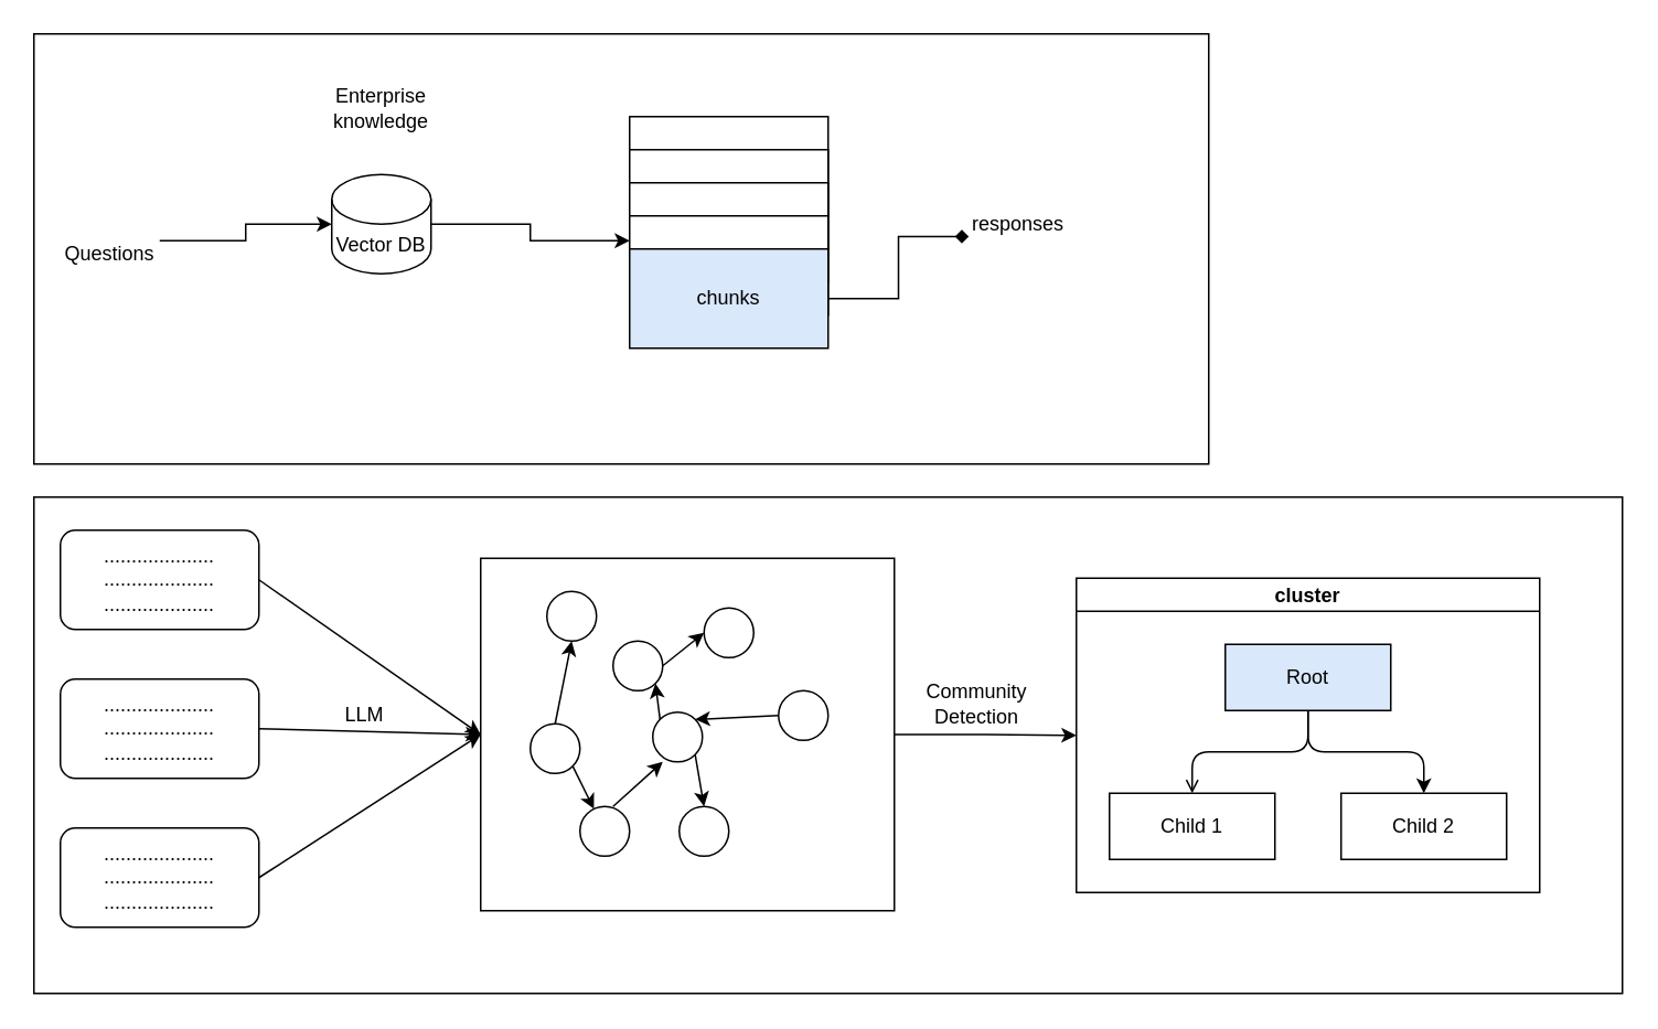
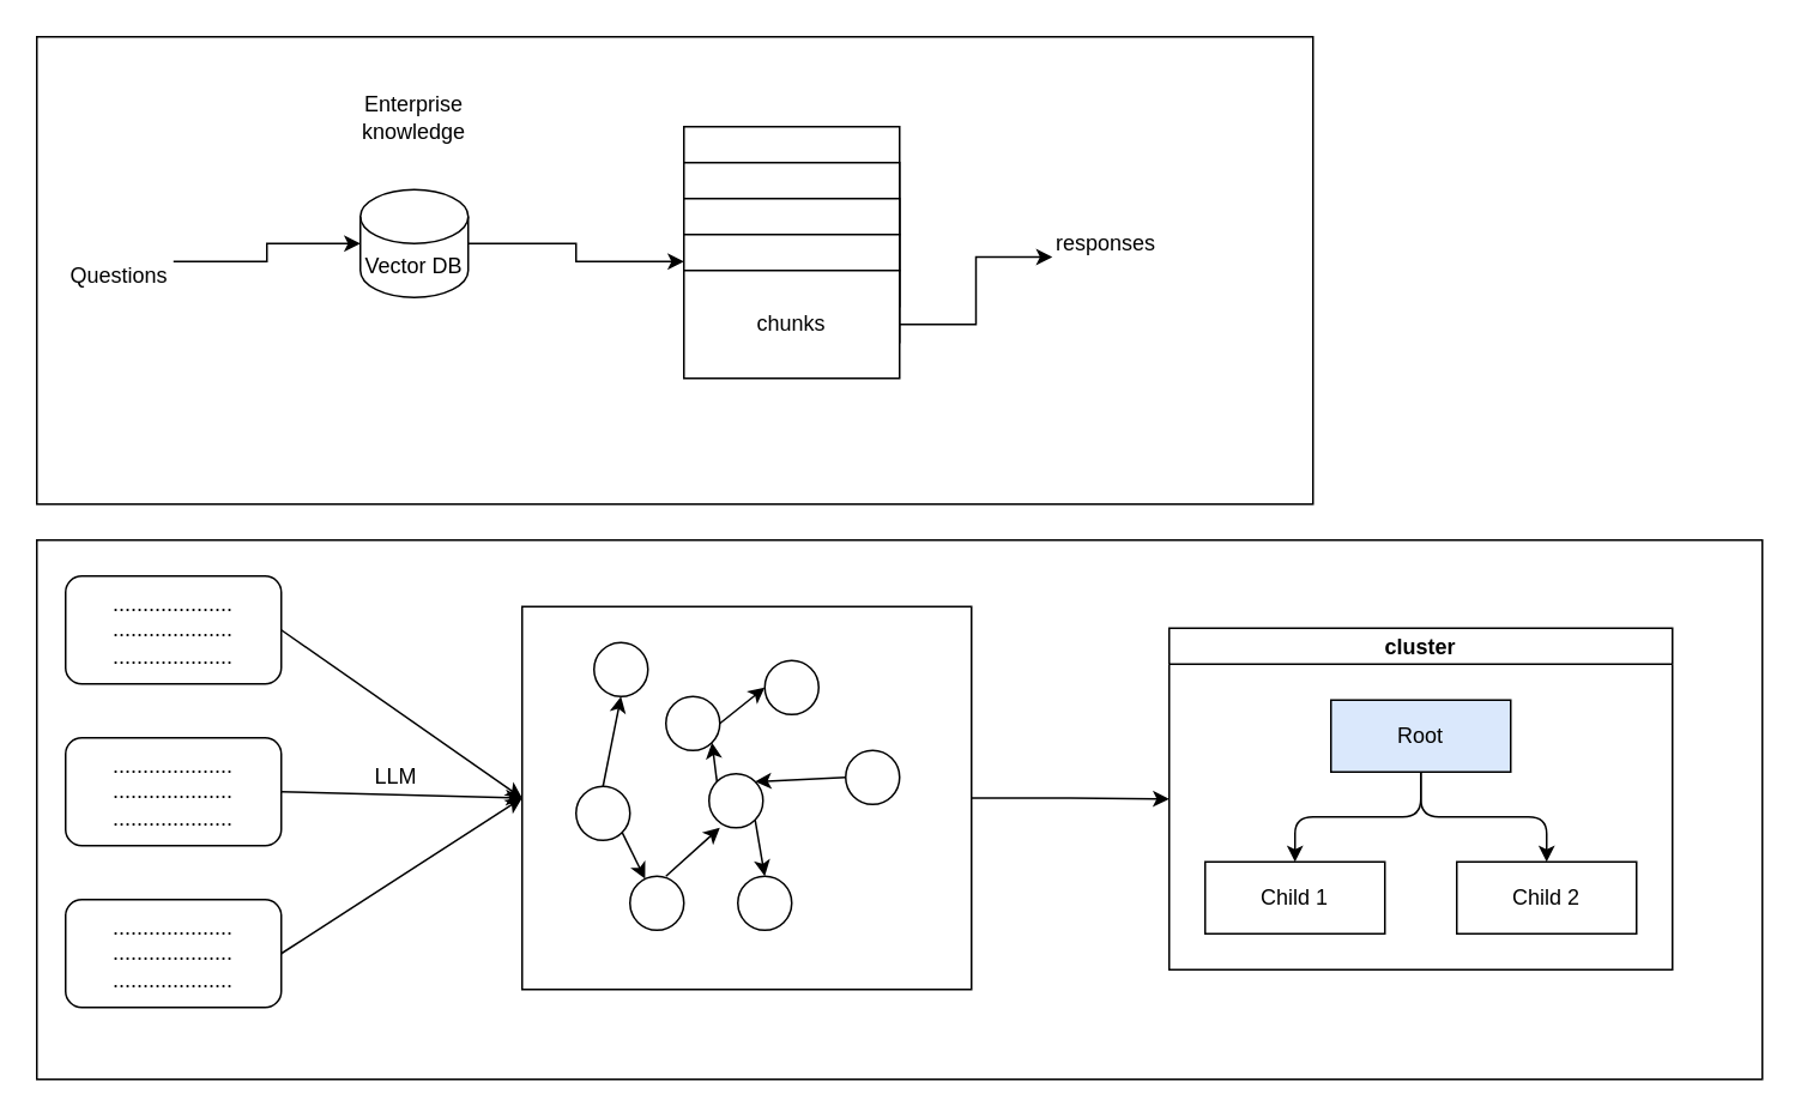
- <mxCell id="12" style="edgeStyle=orthogonalEdgeStyle;rounded=0;orthogonalLoop=1;jettySize=auto;html=1;entryX=0;entryY=0.75;entryDx=0;entryDy=0;endArrow=diamond;" edge="1" parent="1" source="13" target="15"><mxGeometry relative="1" as="geometry" /></mxCell>
+ <mxCell id="12" style="edgeStyle=orthogonalEdgeStyle;rounded=0;orthogonalLoop=1;jettySize=auto;html=1;entryX=0;entryY=0.75;entryDx=0;entryDy=0;" edge="1" parent="1" source="13" target="15"><mxGeometry relative="1" as="geometry" /></mxCell>
- <mxCell id="13" value="chunks" style="rounded=0;whiteSpace=wrap;html=1;fillColor=#dae8fc;" vertex="1" parent="1"><mxGeometry x="380" y="150" width="120" height="60" as="geometry" /></mxCell>
+ <mxCell id="13" value="chunks" style="rounded=0;whiteSpace=wrap;html=1;" vertex="1" parent="1"><mxGeometry x="380" y="150" width="120" height="60" as="geometry" /></mxCell>
- <mxCell id="46" value="Community Detection" style="text;html=1;align=center;verticalAlign=middle;whiteSpace=wrap;rounded=0;" vertex="1" parent="1"><mxGeometry x="560" y="410" width="60" height="30" as="geometry" /></mxCell>
- <mxCell id="41" value="" style="edgeStyle=elbowEdgeStyle;elbow=vertical;html=1;rounded=1;curved=0;sourcePerimeterSpacing=0;targetPerimeterSpacing=0;startSize=6;endSize=6;endArrow=open;" edge="1" parent="38" source="39" target="40"><mxGeometry relative="1" as="geometry" /></mxCell>
+ <mxCell id="41" value="" style="edgeStyle=elbowEdgeStyle;elbow=vertical;html=1;rounded=1;curved=0;sourcePerimeterSpacing=0;targetPerimeterSpacing=0;startSize=6;endSize=6;" edge="1" parent="38" source="39" target="40"><mxGeometry relative="1" as="geometry" /></mxCell>
